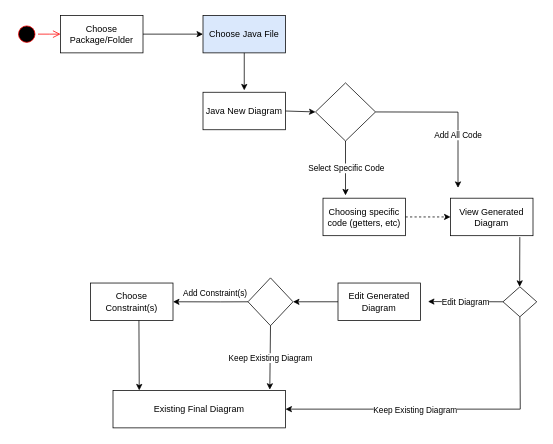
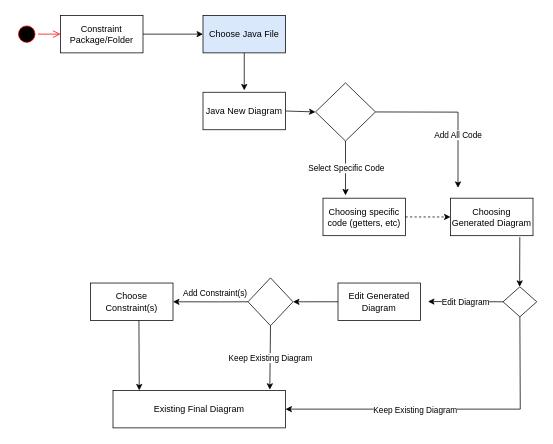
- <mxCell id="4" value="Choose Package/Folder" style="html=1;whiteSpace=wrap;" parent="1" vertex="1"><mxGeometry x="80" y="20" width="110" height="50" as="geometry" /></mxCell>
+ <mxCell id="4" value="Constraint Package/Folder" style="html=1;whiteSpace=wrap;" parent="1" vertex="1"><mxGeometry x="80" y="20" width="110" height="50" as="geometry" /></mxCell>
- <mxCell id="17" value="View Generated Diagram" style="html=1;whiteSpace=wrap;" parent="1" vertex="1"><mxGeometry x="600" y="263.75" width="110" height="50" as="geometry" /></mxCell>
+ <mxCell id="17" value="Choosing Generated Diagram" style="html=1;whiteSpace=wrap;" parent="1" vertex="1"><mxGeometry x="600" y="263.75" width="110" height="50" as="geometry" /></mxCell>
